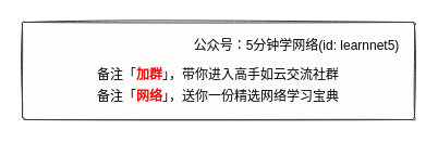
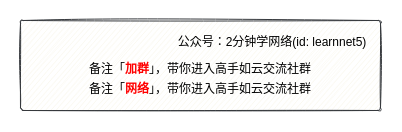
- <mxCell id="5" value="公众号：5分钟学网络(id: learnnet5)" style="text;html=1;strokeColor=none;fillColor=none;align=center;verticalAlign=middle;whiteSpace=wrap;rounded=0;shadow=0;glass=0;sketch=1;" vertex="1" parent="1"><mxGeometry x="172" y="32" width="200" height="20" as="geometry" /></mxCell>
+ <mxCell id="5" value="公众号：2分钟学网络(id: learnnet5)" style="text;html=1;strokeColor=none;fillColor=none;align=center;verticalAlign=middle;whiteSpace=wrap;rounded=0;shadow=0;glass=0;sketch=1;" vertex="1" parent="1"><mxGeometry x="172" y="32" width="200" height="20" as="geometry" /></mxCell>
- <mxCell id="4" value="备注「&lt;font color=&quot;#ff0000&quot;&gt;&lt;b&gt;网络&lt;/b&gt;&lt;/font&gt;」，送你一份精选网络学习宝典" style="text;html=1;strokeColor=none;fillColor=none;align=center;verticalAlign=middle;whiteSpace=wrap;rounded=0;shadow=0;glass=0;sketch=1;" vertex="1" parent="1"><mxGeometry x="75" y="79" width="250" height="20" as="geometry" /></mxCell>
+ <mxCell id="4" value="备注「&lt;font color=&quot;#ff0000&quot;&gt;&lt;b&gt;网络&lt;/b&gt;&lt;/font&gt;」，带你进入高手如云交流社群" style="text;html=1;strokeColor=none;fillColor=none;align=center;verticalAlign=middle;whiteSpace=wrap;rounded=0;shadow=0;glass=0;sketch=1;" vertex="1" parent="1"><mxGeometry x="75" y="79" width="250" height="20" as="geometry" /></mxCell>
